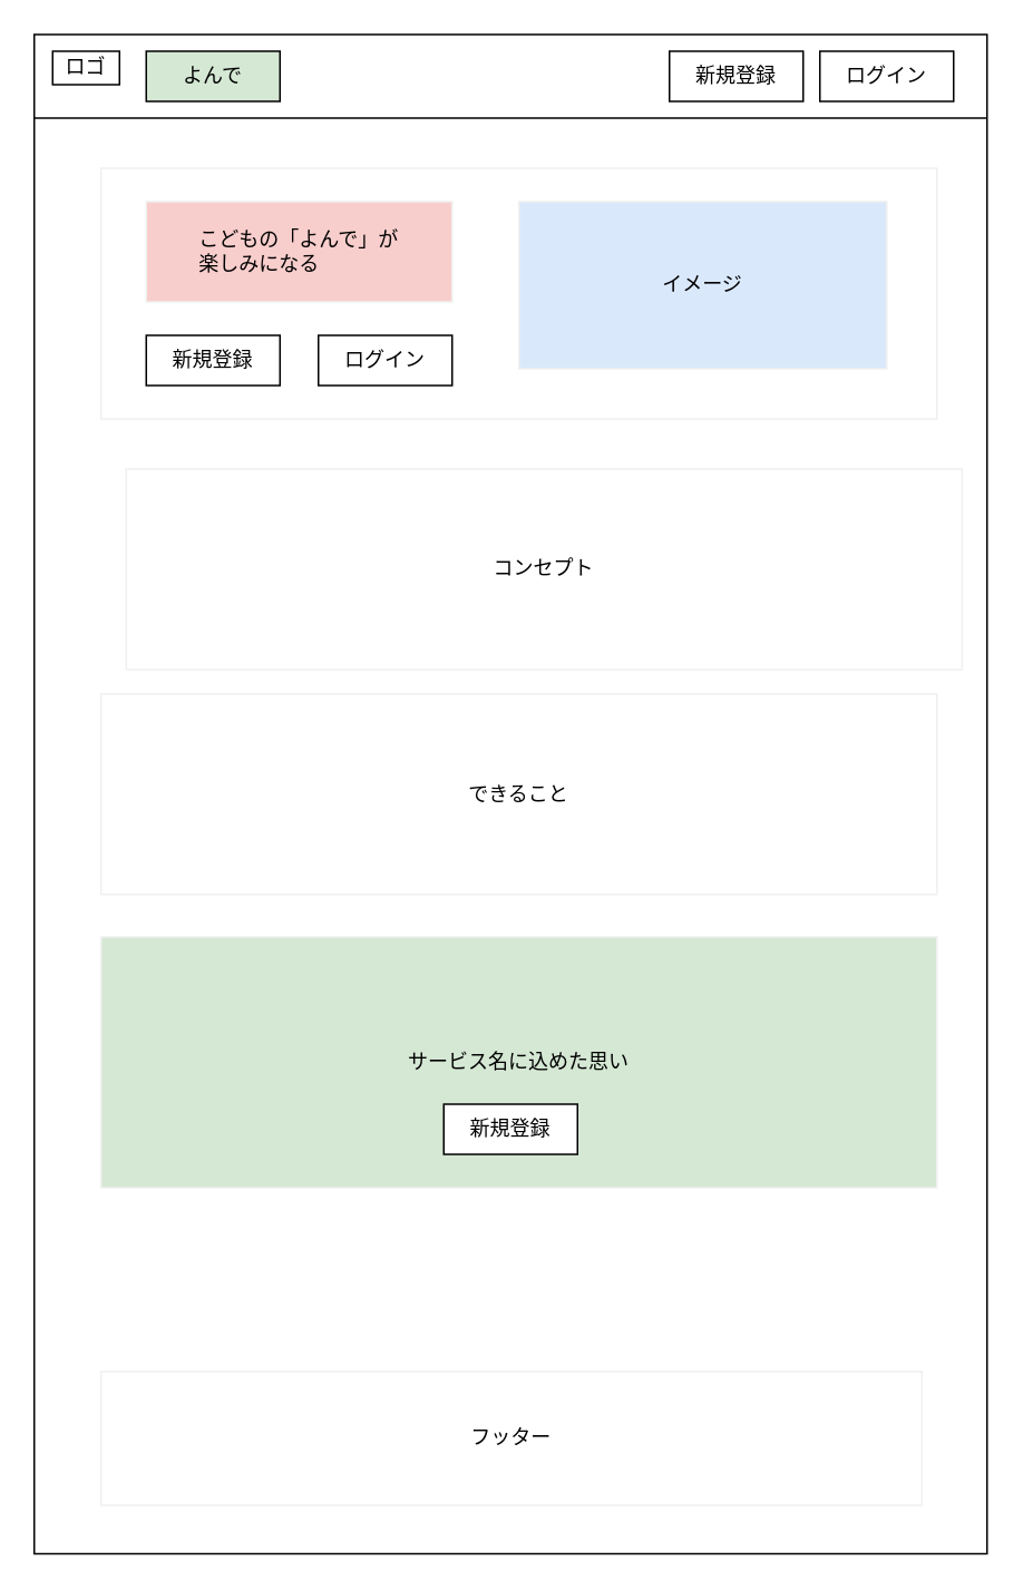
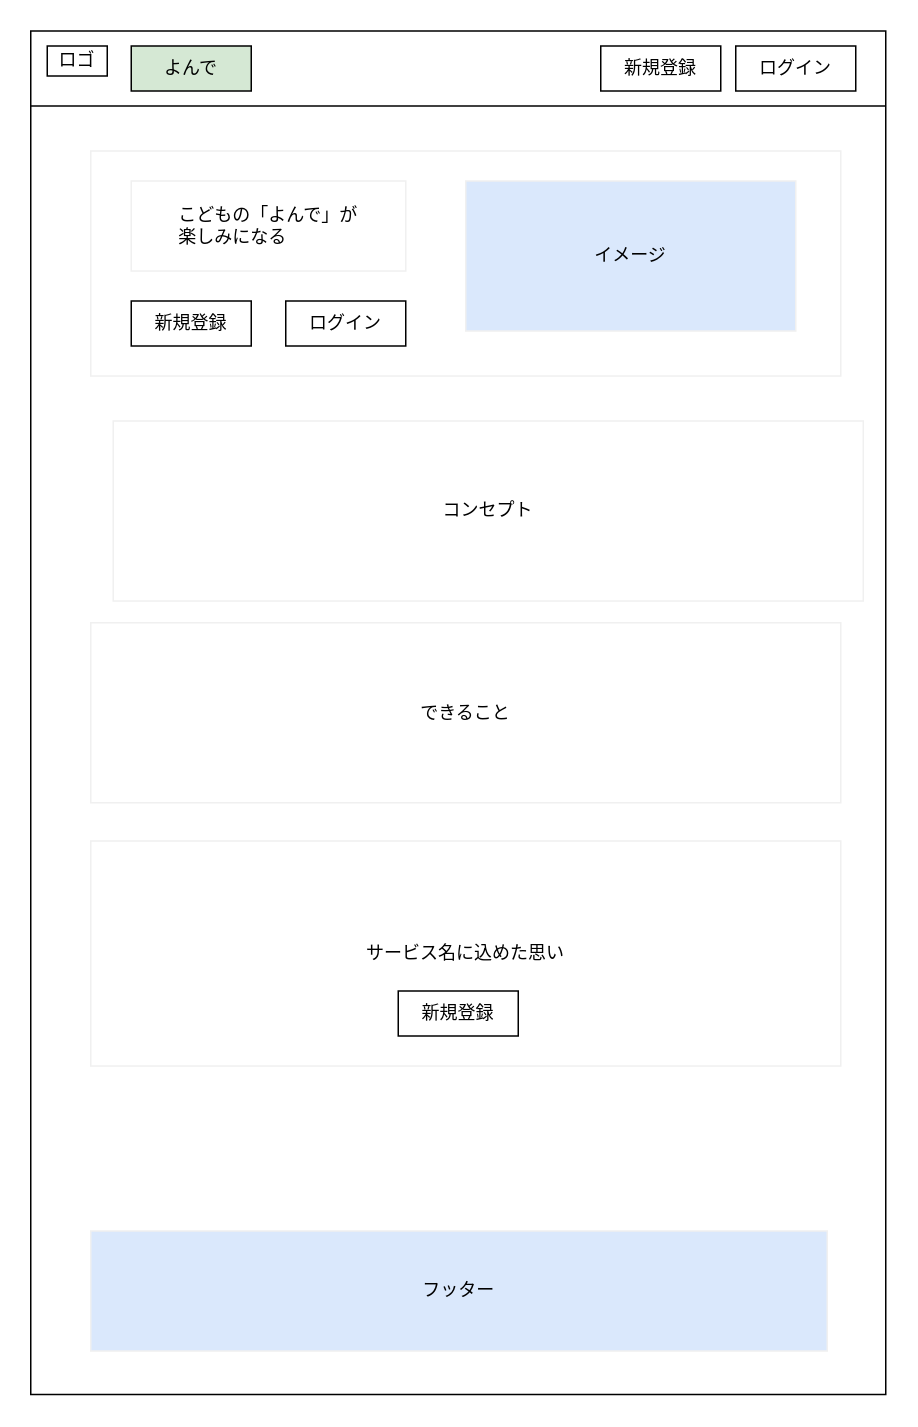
- <mxCell id="15" value="こどもの「よんで」が&lt;br&gt;&lt;div style=&quot;text-align: left&quot;&gt;&lt;span&gt;楽しみになる&lt;/span&gt;&lt;/div&gt;" style="rounded=0;whiteSpace=wrap;html=1;shadow=0;strokeColor=#F0F0F0;fillColor=#f8cecc;" vertex="1" parent="1"><mxGeometry x="87" y="120" width="183" height="60" as="geometry" /></mxCell>
+ <mxCell id="15" value="こどもの「よんで」が&lt;br&gt;&lt;div style=&quot;text-align: left&quot;&gt;&lt;span&gt;楽しみになる&lt;/span&gt;&lt;/div&gt;" style="rounded=0;whiteSpace=wrap;html=1;shadow=0;strokeColor=#F0F0F0;" vertex="1" parent="1"><mxGeometry x="87" y="120" width="183" height="60" as="geometry" /></mxCell>
- <mxCell id="18" value="サービス名に込めた思い" style="rounded=0;whiteSpace=wrap;html=1;shadow=0;strokeColor=#F0F0F0;fillColor=#d5e8d4;" vertex="1" parent="1"><mxGeometry x="60" y="560" width="500" height="150" as="geometry" /></mxCell>
+ <mxCell id="18" value="サービス名に込めた思い" style="rounded=0;whiteSpace=wrap;html=1;shadow=0;strokeColor=#F0F0F0;" vertex="1" parent="1"><mxGeometry x="60" y="560" width="500" height="150" as="geometry" /></mxCell>
- <mxCell id="20" value="フッター" style="rounded=0;whiteSpace=wrap;html=1;shadow=0;strokeColor=#F0F0F0;" vertex="1" parent="1"><mxGeometry x="60" y="820" width="491" height="80" as="geometry" /></mxCell>
+ <mxCell id="20" value="フッター" style="rounded=0;whiteSpace=wrap;html=1;shadow=0;strokeColor=#F0F0F0;fillColor=#dae8fc;" vertex="1" parent="1"><mxGeometry x="60" y="820" width="491" height="80" as="geometry" /></mxCell>
